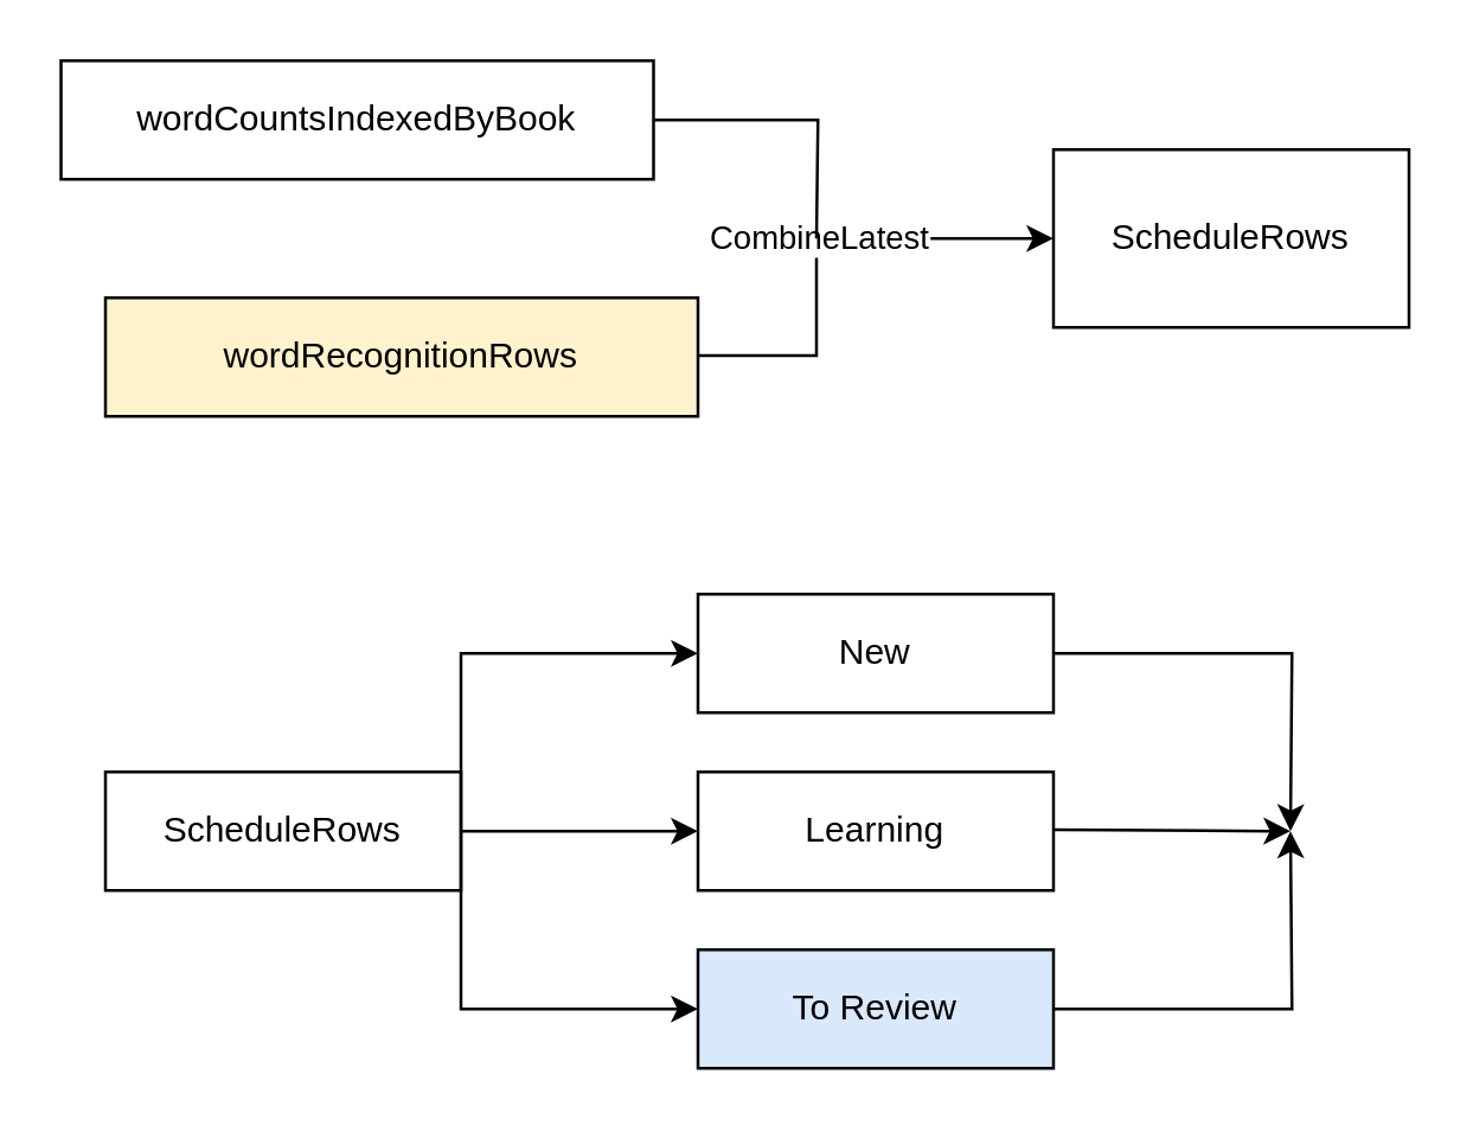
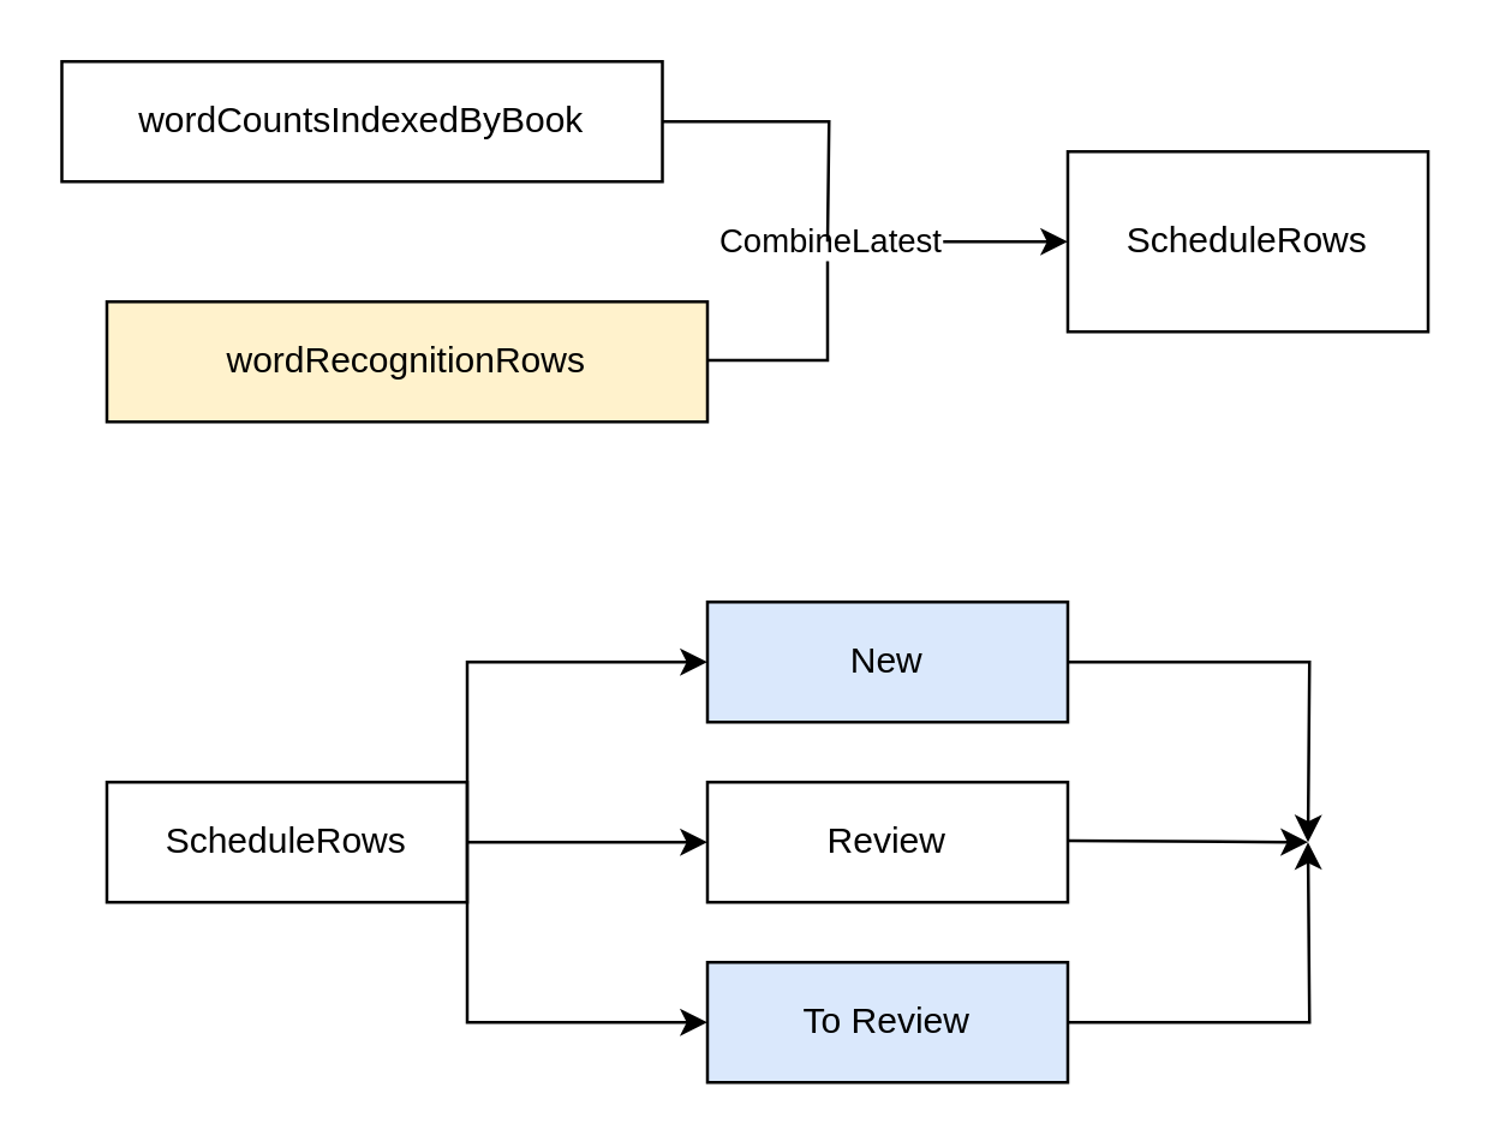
- <mxCell id="11" value="New" style="rounded=0;whiteSpace=wrap;html=1;" vertex="1" parent="1"><mxGeometry x="235" y="200" width="120" height="40" as="geometry" /></mxCell>
+ <mxCell id="11" value="New" style="rounded=0;whiteSpace=wrap;html=1;fillColor=#dae8fc;" vertex="1" parent="1"><mxGeometry x="235" y="200" width="120" height="40" as="geometry" /></mxCell>
- <mxCell id="12" value="Learning" style="rounded=0;whiteSpace=wrap;html=1;" vertex="1" parent="1"><mxGeometry x="235" y="260" width="120" height="40" as="geometry" /></mxCell>
+ <mxCell id="12" value="Review" style="rounded=0;whiteSpace=wrap;html=1;" vertex="1" parent="1"><mxGeometry x="235" y="260" width="120" height="40" as="geometry" /></mxCell>
